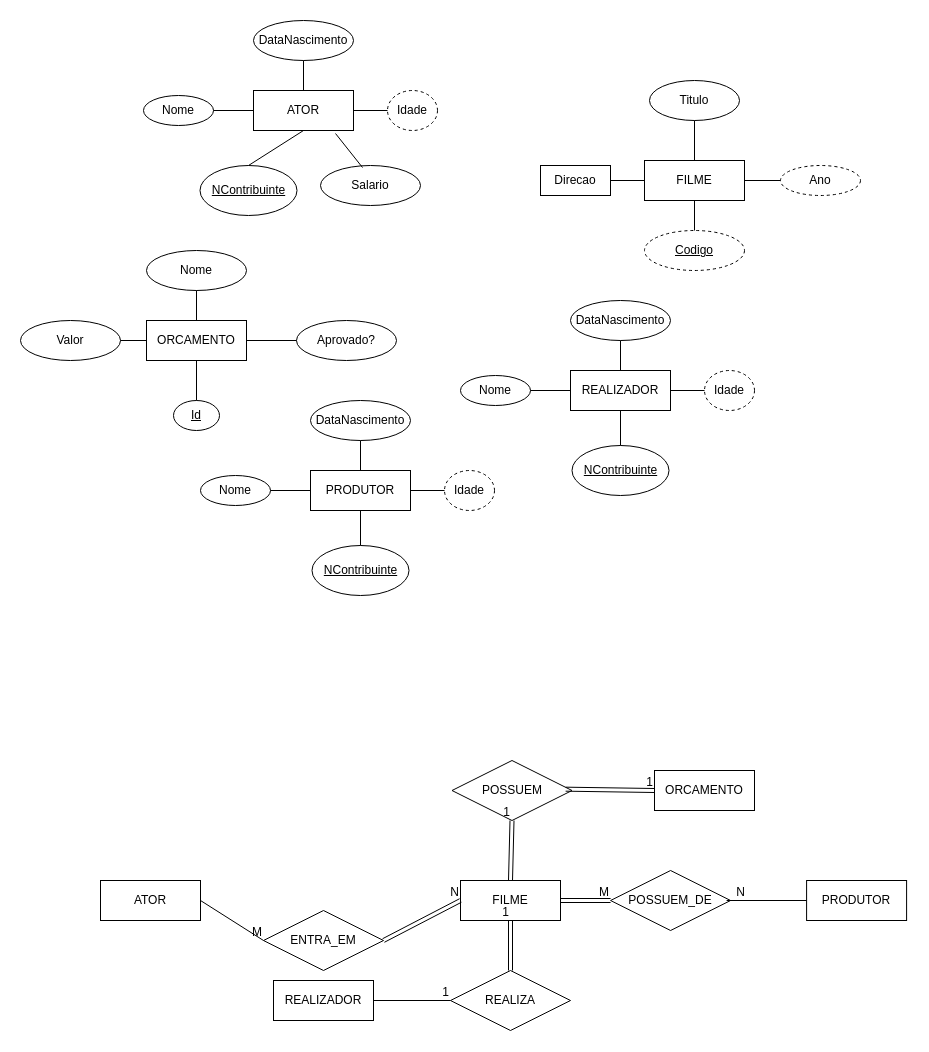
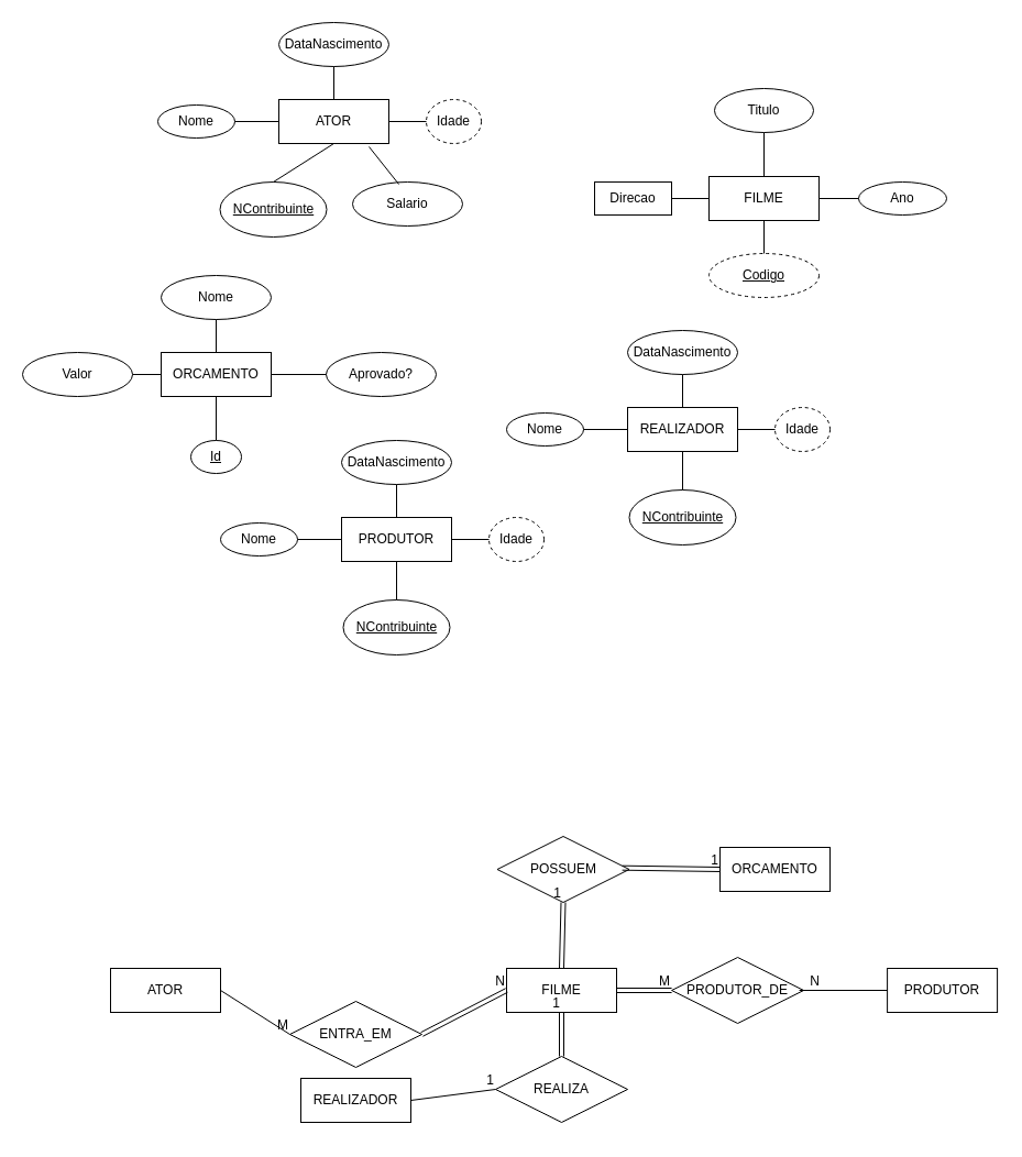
- <mxCell id="15" value="Ano" style="ellipse;whiteSpace=wrap;html=1;align=center;dashed=1;" vertex="1" parent="1"><mxGeometry x="780" y="165" width="80" height="30" as="geometry" /></mxCell>
+ <mxCell id="15" value="Ano" style="ellipse;whiteSpace=wrap;html=1;align=center;" vertex="1" parent="1"><mxGeometry x="780" y="165" width="80" height="30" as="geometry" /></mxCell>
- <mxCell id="68" value="POSSUEM_DE" style="shape=rhombus;perimeter=rhombusPerimeter;whiteSpace=wrap;html=1;align=center;" vertex="1" parent="1"><mxGeometry x="610.09" y="870" width="120" height="60" as="geometry" /></mxCell>
+ <mxCell id="68" value="PRODUTOR_DE" style="shape=rhombus;perimeter=rhombusPerimeter;whiteSpace=wrap;html=1;align=center;" vertex="1" parent="1"><mxGeometry x="610.09" y="870" width="120" height="60" as="geometry" /></mxCell>
- <mxCell id="56" value="REALIZA" style="shape=rhombus;perimeter=rhombusPerimeter;whiteSpace=wrap;html=1;align=center;" vertex="1" parent="1"><mxGeometry x="450" y="970" width="120" height="60" as="geometry" /></mxCell>
+ <mxCell id="56" value="REALIZA" style="shape=rhombus;perimeter=rhombusPerimeter;whiteSpace=wrap;html=1;align=center;" vertex="1" parent="1"><mxGeometry x="450" y="960" width="120" height="60" as="geometry" /></mxCell>
